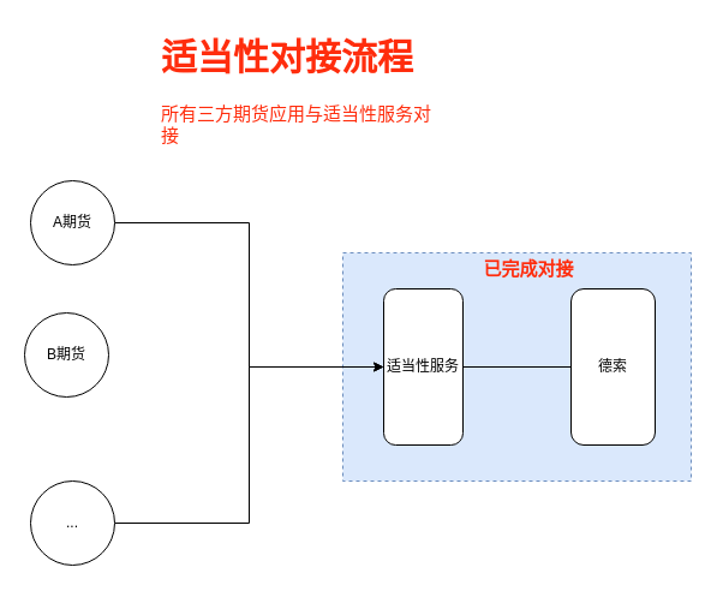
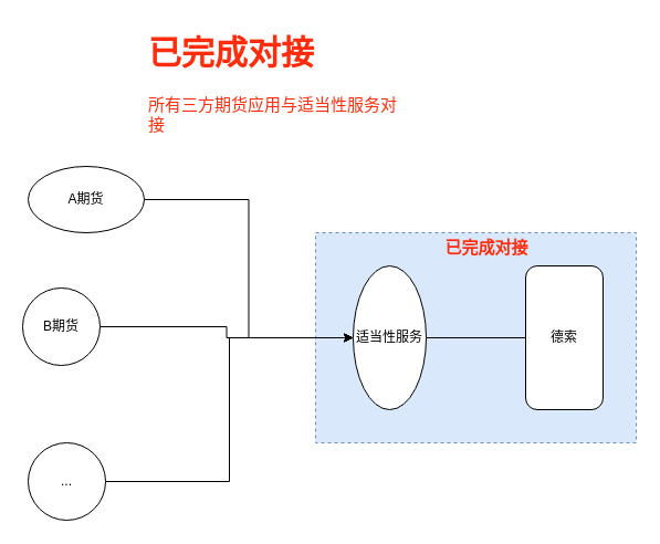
- <mxCell id="13" value="&lt;h1&gt;适当性对接流程&lt;/h1&gt;&lt;p&gt;所有三方期货应用与适当性服务对接&lt;/p&gt;" style="text;html=1;strokeColor=none;fillColor=none;spacing=5;spacingTop=-20;whiteSpace=wrap;overflow=hidden;rounded=0;dashed=1;fontSize=15;fontColor=#FF2D0D;" vertex="1" parent="1"><mxGeometry x="129" y="20" width="246" height="110" as="geometry" /></mxCell>
+ <mxCell id="13" value="&lt;h1&gt;已完成对接&lt;/h1&gt;&lt;p&gt;所有三方期货应用与适当性服务对接&lt;/p&gt;" style="text;html=1;strokeColor=none;fillColor=none;spacing=5;spacingTop=-20;whiteSpace=wrap;overflow=hidden;rounded=0;dashed=1;fontSize=15;fontColor=#FF2D0D;" vertex="1" parent="1"><mxGeometry x="129" y="20" width="246" height="110" as="geometry" /></mxCell>
- <mxCell id="7" value="A期货" style="ellipse;whiteSpace=wrap;html=1;" vertex="1" parent="1"><mxGeometry x="25" y="150" width="70" height="70" as="geometry" /></mxCell>
+ <mxCell id="7" value="A期货" style="ellipse;whiteSpace=wrap;html=1;" vertex="1" parent="1"><mxGeometry x="25" y="150" width="105" height="60" as="geometry" /></mxCell>
+ <mxCell id="8" style="edgeStyle=orthogonalEdgeStyle;rounded=0;orthogonalLoop=1;jettySize=auto;html=1;" edge="1" parent="1" source="9" target="5"><mxGeometry relative="1" as="geometry" /></mxCell>
- <mxCell id="5" value="适当性服务" style="rounded=1;whiteSpace=wrap;html=1;" vertex="1" parent="1"><mxGeometry x="319" y="240" width="66" height="130" as="geometry" /></mxCell>
+ <mxCell id="5" value="适当性服务" style="ellipse;whiteSpace=wrap;html=1;" vertex="1" parent="1"><mxGeometry x="319" y="240" width="66" height="130" as="geometry" /></mxCell>
